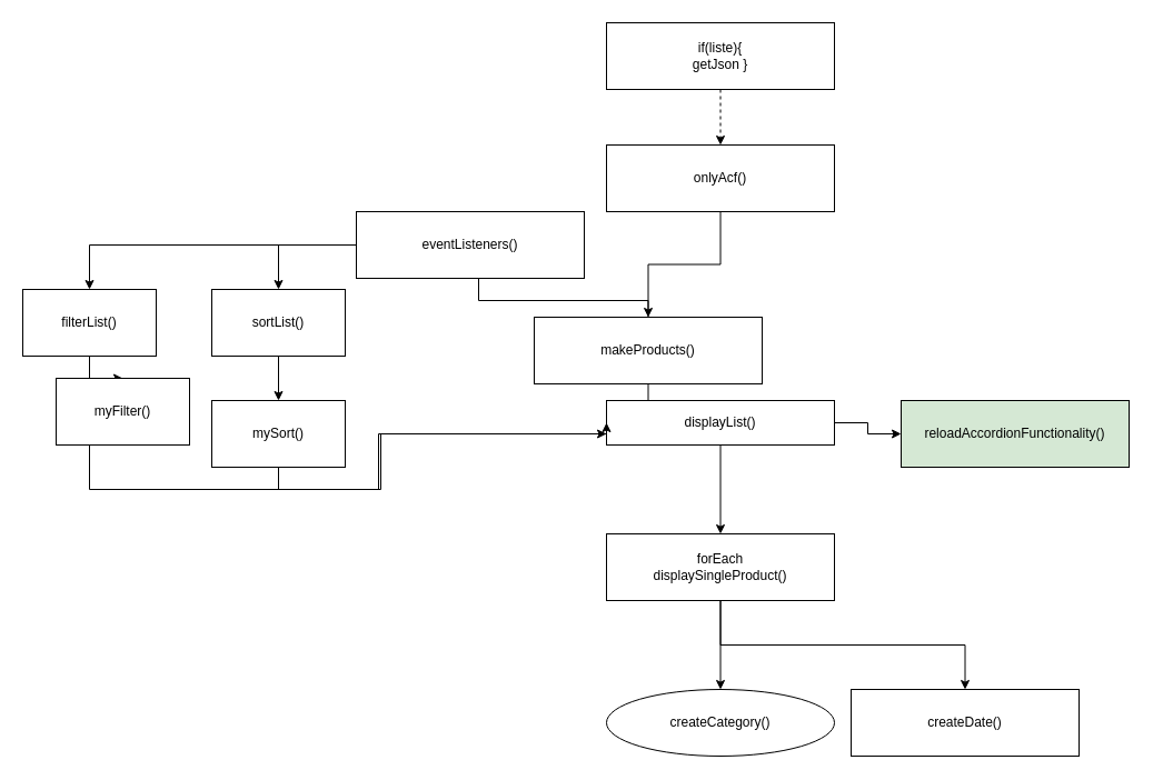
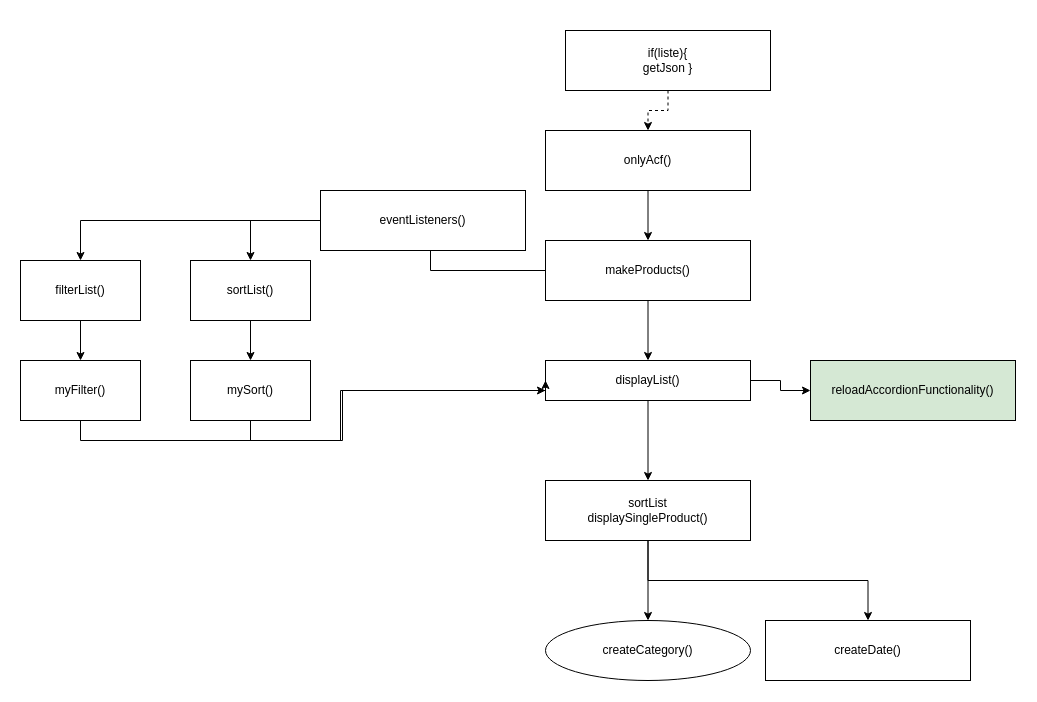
- <mxCell id="3" value="if(liste){&lt;br&gt;getJson }" style="whiteSpace=wrap;html=1;" parent="1" vertex="1"><mxGeometry x="545" y="20" width="205" height="60" as="geometry" /></mxCell>
+ <mxCell id="3" value="if(liste){&lt;br&gt;getJson }" style="whiteSpace=wrap;html=1;" parent="1" vertex="1"><mxGeometry x="565" y="30" width="205" height="60" as="geometry" /></mxCell>
- <mxCell id="10" value="makeProducts()" style="whiteSpace=wrap;html=1;" vertex="1" parent="1"><mxGeometry x="480" y="285" width="205" height="60" as="geometry" /></mxCell>
+ <mxCell id="10" value="makeProducts()" style="whiteSpace=wrap;html=1;" vertex="1" parent="1"><mxGeometry x="545" y="240" width="205" height="60" as="geometry" /></mxCell>
- <mxCell id="28" value="myFilter()" style="whiteSpace=wrap;html=1;" vertex="1" parent="1"><mxGeometry x="50" y="340" width="120" height="60" as="geometry" /></mxCell>
+ <mxCell id="28" value="myFilter()" style="whiteSpace=wrap;html=1;" vertex="1" parent="1"><mxGeometry x="20" y="360" width="120" height="60" as="geometry" /></mxCell>
- <mxCell id="17" value="forEach&lt;br&gt;displaySingleProduct()" style="whiteSpace=wrap;html=1;" vertex="1" parent="1"><mxGeometry x="545" y="480" width="205" height="60" as="geometry" /></mxCell>
+ <mxCell id="17" value="sortList&lt;br&gt;displaySingleProduct()" style="whiteSpace=wrap;html=1;" vertex="1" parent="1"><mxGeometry x="545" y="480" width="205" height="60" as="geometry" /></mxCell>
